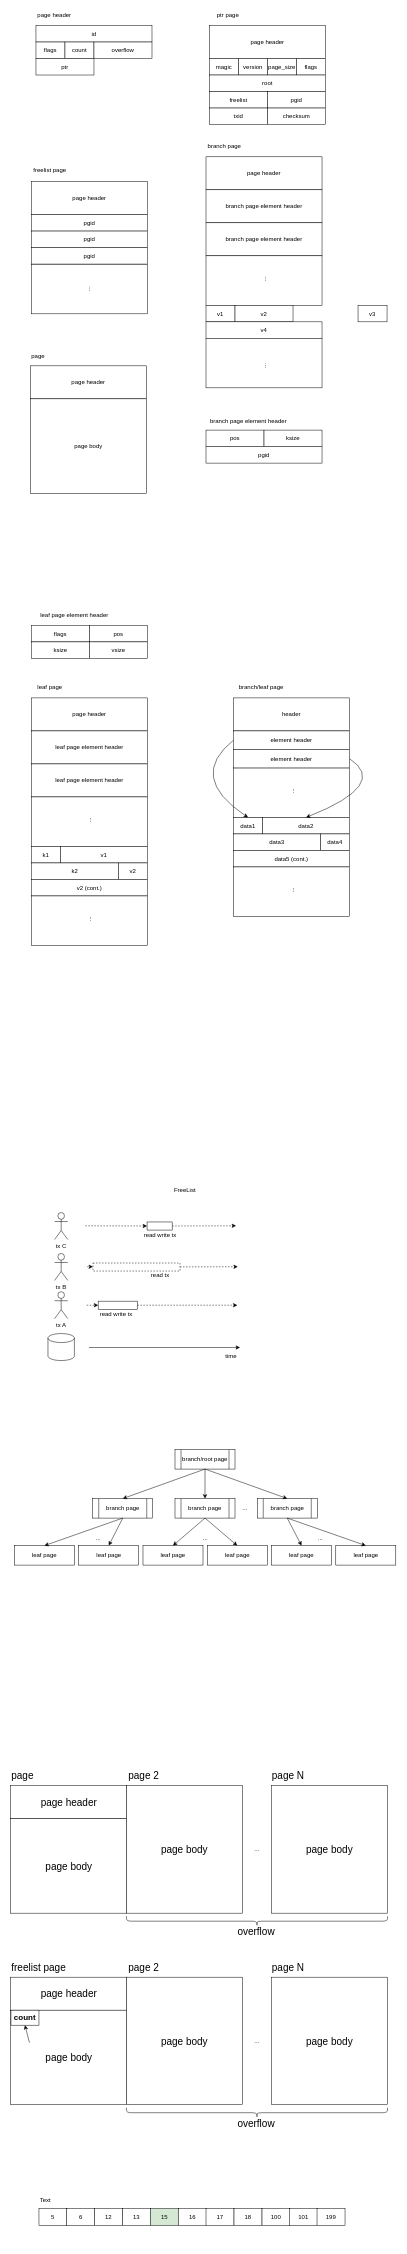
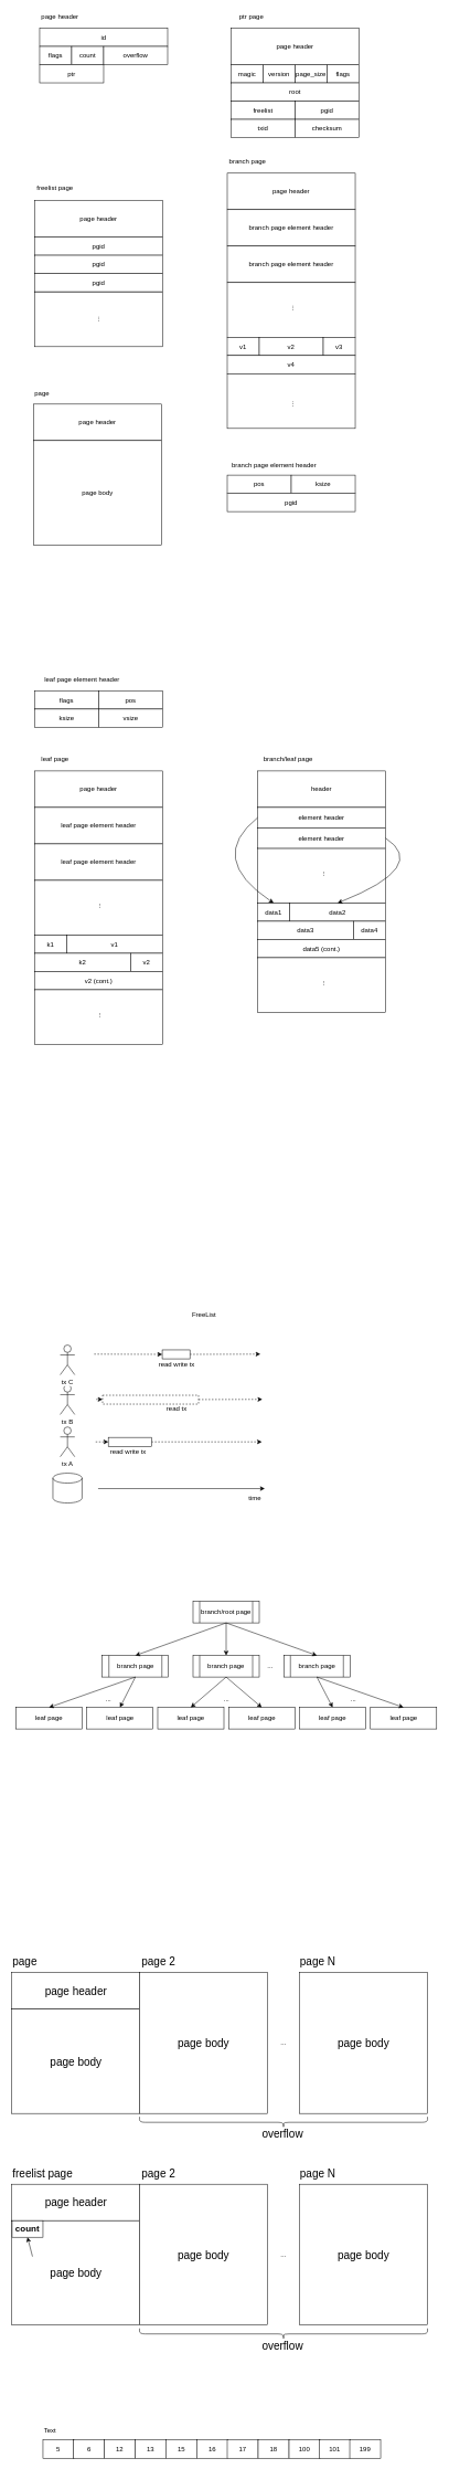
- <mxCell id="43" value="v3" style="rounded=0;whiteSpace=wrap;html=1;" parent="1" vertex="1"><mxGeometry x="715" y="610" width="58" height="33" as="geometry" /></mxCell>
+ <mxCell id="43" value="v3" style="rounded=0;whiteSpace=wrap;html=1;" parent="1" vertex="1"><mxGeometry x="585" y="610" width="58" height="33" as="geometry" /></mxCell>
- <mxCell id="67" value="tx C" style="shape=umlActor;verticalLabelPosition=bottom;labelBackgroundColor=#ffffff;verticalAlign=top;html=1;outlineConnect=0;" parent="62" vertex="1"><mxGeometry x="13.211" width="26.422" height="53.982" as="geometry" /></mxCell>
+ <mxCell id="67" value="tx C" style="shape=umlActor;verticalLabelPosition=bottom;labelBackgroundColor=#ffffff;verticalAlign=top;html=1;outlineConnect=0;" parent="62" vertex="1"><mxGeometry x="13.211" y="10" width="26.422" height="53.982" as="geometry" /></mxCell>
- <mxCell id="148" value="15" style="rounded=0;whiteSpace=wrap;html=1;fillColor=#d5e8d4;" vertex="1" parent="1"><mxGeometry x="299.5" y="4416" width="56" height="33" as="geometry" /></mxCell>
+ <mxCell id="148" value="15" style="rounded=0;whiteSpace=wrap;html=1;" vertex="1" parent="1"><mxGeometry x="299.5" y="4416" width="56" height="33" as="geometry" /></mxCell>
